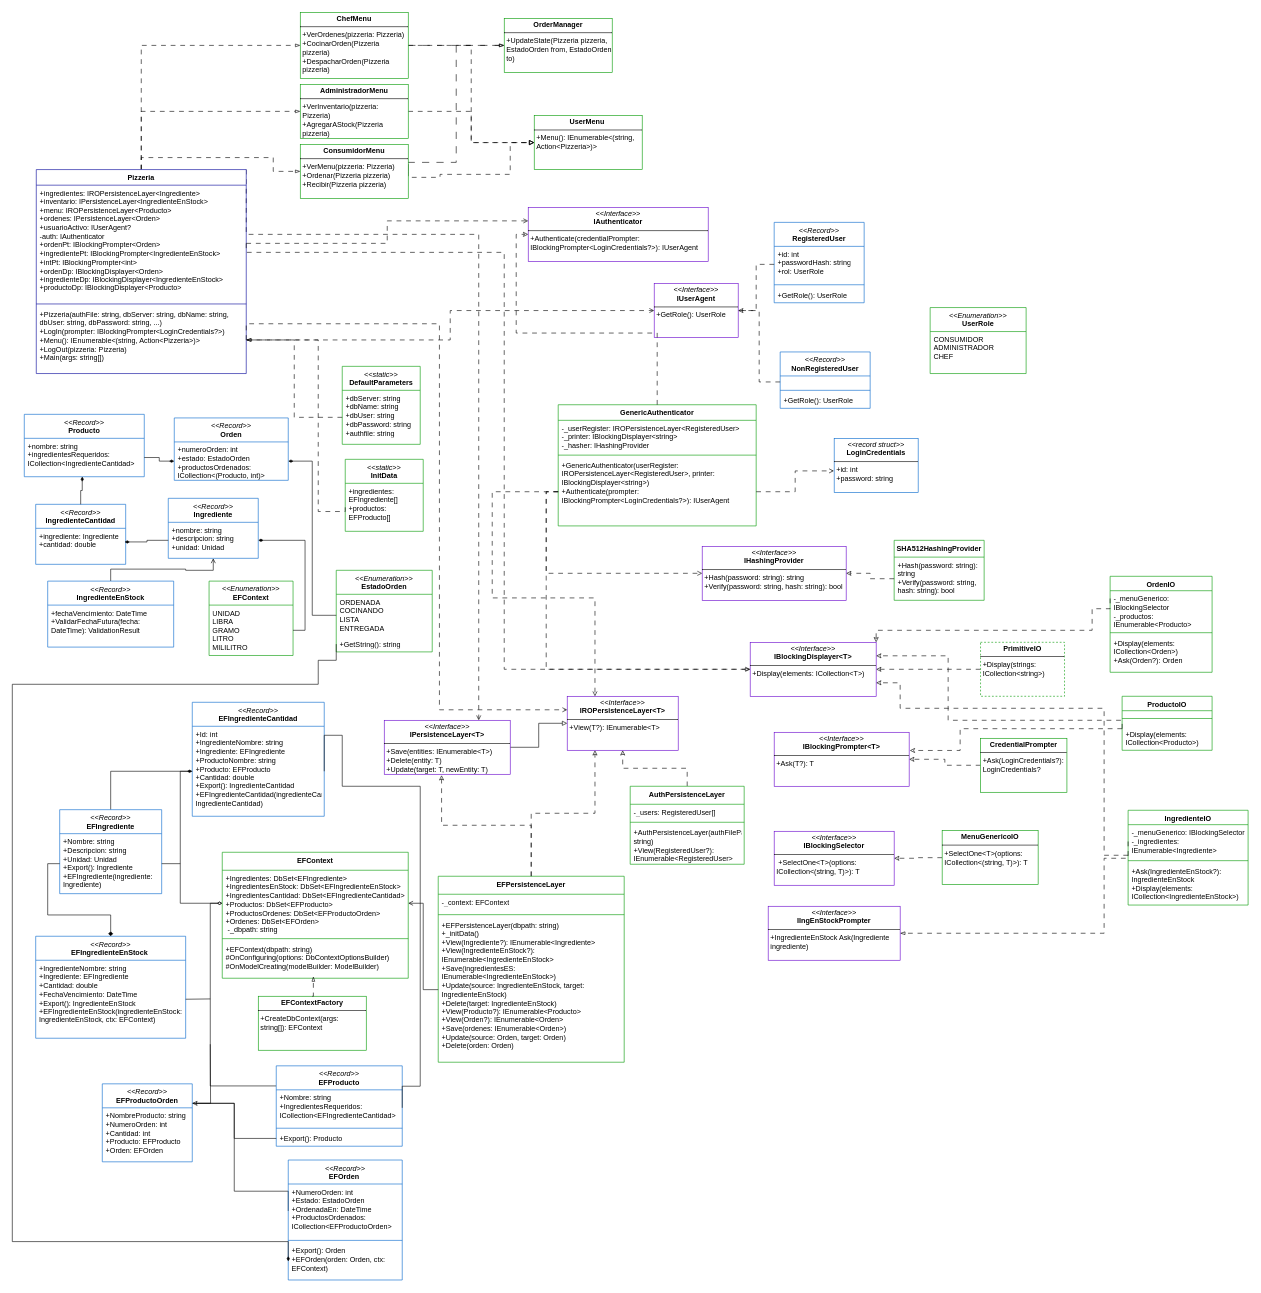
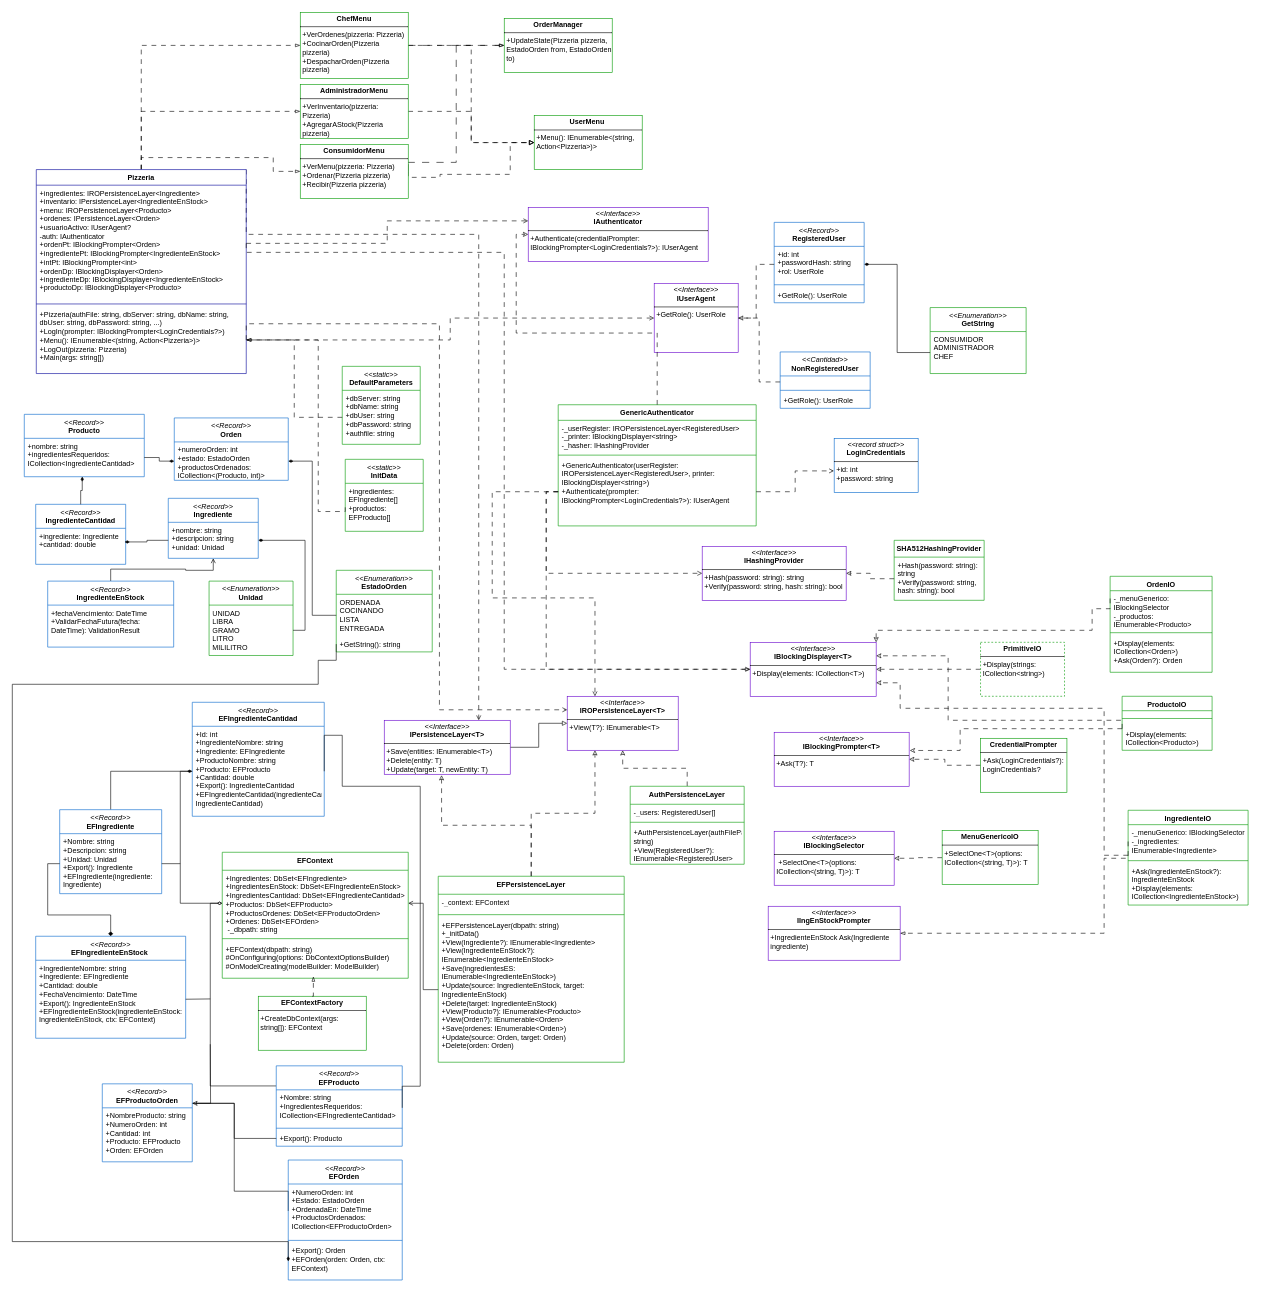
- <mxCell id="28" value="&lt;p style=&quot;margin:0px;margin-top:4px;text-align:center;&quot;&gt;&lt;i&gt;&amp;lt;&amp;lt;Interface&amp;gt;&amp;gt;&lt;/i&gt;&lt;br&gt;&lt;b&gt;IUserAgent&lt;/b&gt;&lt;/p&gt;&lt;hr size=&quot;1&quot; style=&quot;border-style:solid;&quot;&gt;&lt;p style=&quot;margin:0px;margin-left:4px;&quot;&gt;+GetRole(): UserRole&lt;/p&gt;" style="verticalAlign=top;align=left;overflow=fill;html=1;whiteSpace=wrap;strokeColor=#6600CC;" parent="1" vertex="1"><mxGeometry x="1090" y="472" width="140" height="90" as="geometry" /></mxCell>
+ <mxCell id="28" value="&lt;p style=&quot;margin:0px;margin-top:4px;text-align:center;&quot;&gt;&lt;i&gt;&amp;lt;&amp;lt;Interface&amp;gt;&amp;gt;&lt;/i&gt;&lt;br&gt;&lt;b&gt;IUserAgent&lt;/b&gt;&lt;/p&gt;&lt;hr size=&quot;1&quot; style=&quot;border-style:solid;&quot;&gt;&lt;p style=&quot;margin:0px;margin-left:4px;&quot;&gt;+GetRole(): UserRole&lt;/p&gt;" style="verticalAlign=top;align=left;overflow=fill;html=1;whiteSpace=wrap;strokeColor=#6600CC;" parent="1" vertex="1"><mxGeometry x="1090" y="472" width="140" height="115" as="geometry" /></mxCell>
- <mxCell id="23" value="&lt;div&gt;&lt;span style=&quot;font-weight: normal;&quot;&gt;&lt;i&gt;&amp;lt;&amp;lt;Enumeration&amp;gt;&amp;gt;&lt;/i&gt;&lt;/span&gt;&lt;/div&gt;UserRole&lt;div&gt;&lt;br&gt;&lt;/div&gt;" style="swimlane;fontStyle=1;align=center;verticalAlign=top;childLayout=stackLayout;horizontal=1;startSize=40;horizontalStack=0;resizeParent=1;resizeParentMax=0;resizeLast=0;collapsible=1;marginBottom=0;whiteSpace=wrap;html=1;strokeColor=#009900;" parent="1" vertex="1"><mxGeometry x="1550" y="512" width="160" height="110" as="geometry" /></mxCell>
+ <mxCell id="23" value="&lt;div&gt;&lt;span style=&quot;font-weight: normal;&quot;&gt;&lt;i&gt;&amp;lt;&amp;lt;Enumeration&amp;gt;&amp;gt;&lt;/i&gt;&lt;/span&gt;&lt;/div&gt;GetString&lt;div&gt;&lt;br&gt;&lt;/div&gt;" style="swimlane;fontStyle=1;align=center;verticalAlign=top;childLayout=stackLayout;horizontal=1;startSize=40;horizontalStack=0;resizeParent=1;resizeParentMax=0;resizeLast=0;collapsible=1;marginBottom=0;whiteSpace=wrap;html=1;strokeColor=#009900;" parent="1" vertex="1"><mxGeometry x="1550" y="512" width="160" height="110" as="geometry" /></mxCell>
+ <mxCell id="133" style="edgeStyle=orthogonalEdgeStyle;rounded=0;orthogonalLoop=1;jettySize=auto;html=1;exitX=0;exitY=0.5;exitDx=0;exitDy=0;entryX=1;entryY=0.5;entryDx=0;entryDy=0;endArrow=diamondThin;endFill=1;" parent="1" source="24" target="38" edge="1"><mxGeometry relative="1" as="geometry" /></mxCell>
- <mxCell id="41" value="&lt;div&gt;&lt;i style=&quot;font-weight: 400;&quot;&gt;&amp;lt;&amp;lt;Record&amp;gt;&amp;gt;&lt;/i&gt;&lt;/div&gt;NonRegisteredUser" style="swimlane;fontStyle=1;align=center;verticalAlign=top;childLayout=stackLayout;horizontal=1;startSize=40;horizontalStack=0;resizeParent=1;resizeParentMax=0;resizeLast=0;collapsible=1;marginBottom=0;whiteSpace=wrap;html=1;strokeColor=#0066CC;" parent="1" vertex="1"><mxGeometry x="1300" y="586" width="150" height="94" as="geometry" /></mxCell>
+ <mxCell id="41" value="&lt;div&gt;&lt;i style=&quot;font-weight: 400;&quot;&gt;&amp;lt;&amp;lt;Cantidad&amp;gt;&amp;gt;&lt;/i&gt;&lt;/div&gt;NonRegisteredUser" style="swimlane;fontStyle=1;align=center;verticalAlign=top;childLayout=stackLayout;horizontal=1;startSize=40;horizontalStack=0;resizeParent=1;resizeParentMax=0;resizeLast=0;collapsible=1;marginBottom=0;whiteSpace=wrap;html=1;strokeColor=#0066CC;" parent="1" vertex="1"><mxGeometry x="1300" y="586" width="150" height="94" as="geometry" /></mxCell>
- <mxCell id="16" value="&lt;div&gt;&lt;i&gt;&amp;lt;&amp;lt;Enumeration&amp;gt;&amp;gt;&lt;/i&gt;&lt;/div&gt;&lt;b&gt;EFContext&lt;/b&gt;" style="swimlane;fontStyle=0;childLayout=stackLayout;horizontal=1;startSize=40;fillColor=none;horizontalStack=0;resizeParent=1;resizeParentMax=0;resizeLast=0;collapsible=1;marginBottom=0;whiteSpace=wrap;html=1;strokeColor=light-dark(#009900,#EDEDED);" parent="1" vertex="1"><mxGeometry x="348" y="968" width="140" height="124" as="geometry" /></mxCell>
+ <mxCell id="16" value="&lt;div&gt;&lt;i&gt;&amp;lt;&amp;lt;Enumeration&amp;gt;&amp;gt;&lt;/i&gt;&lt;/div&gt;&lt;b&gt;Unidad&lt;/b&gt;" style="swimlane;fontStyle=0;childLayout=stackLayout;horizontal=1;startSize=40;fillColor=none;horizontalStack=0;resizeParent=1;resizeParentMax=0;resizeLast=0;collapsible=1;marginBottom=0;whiteSpace=wrap;html=1;strokeColor=light-dark(#009900,#EDEDED);" parent="1" vertex="1"><mxGeometry x="348" y="968" width="140" height="124" as="geometry" /></mxCell>
